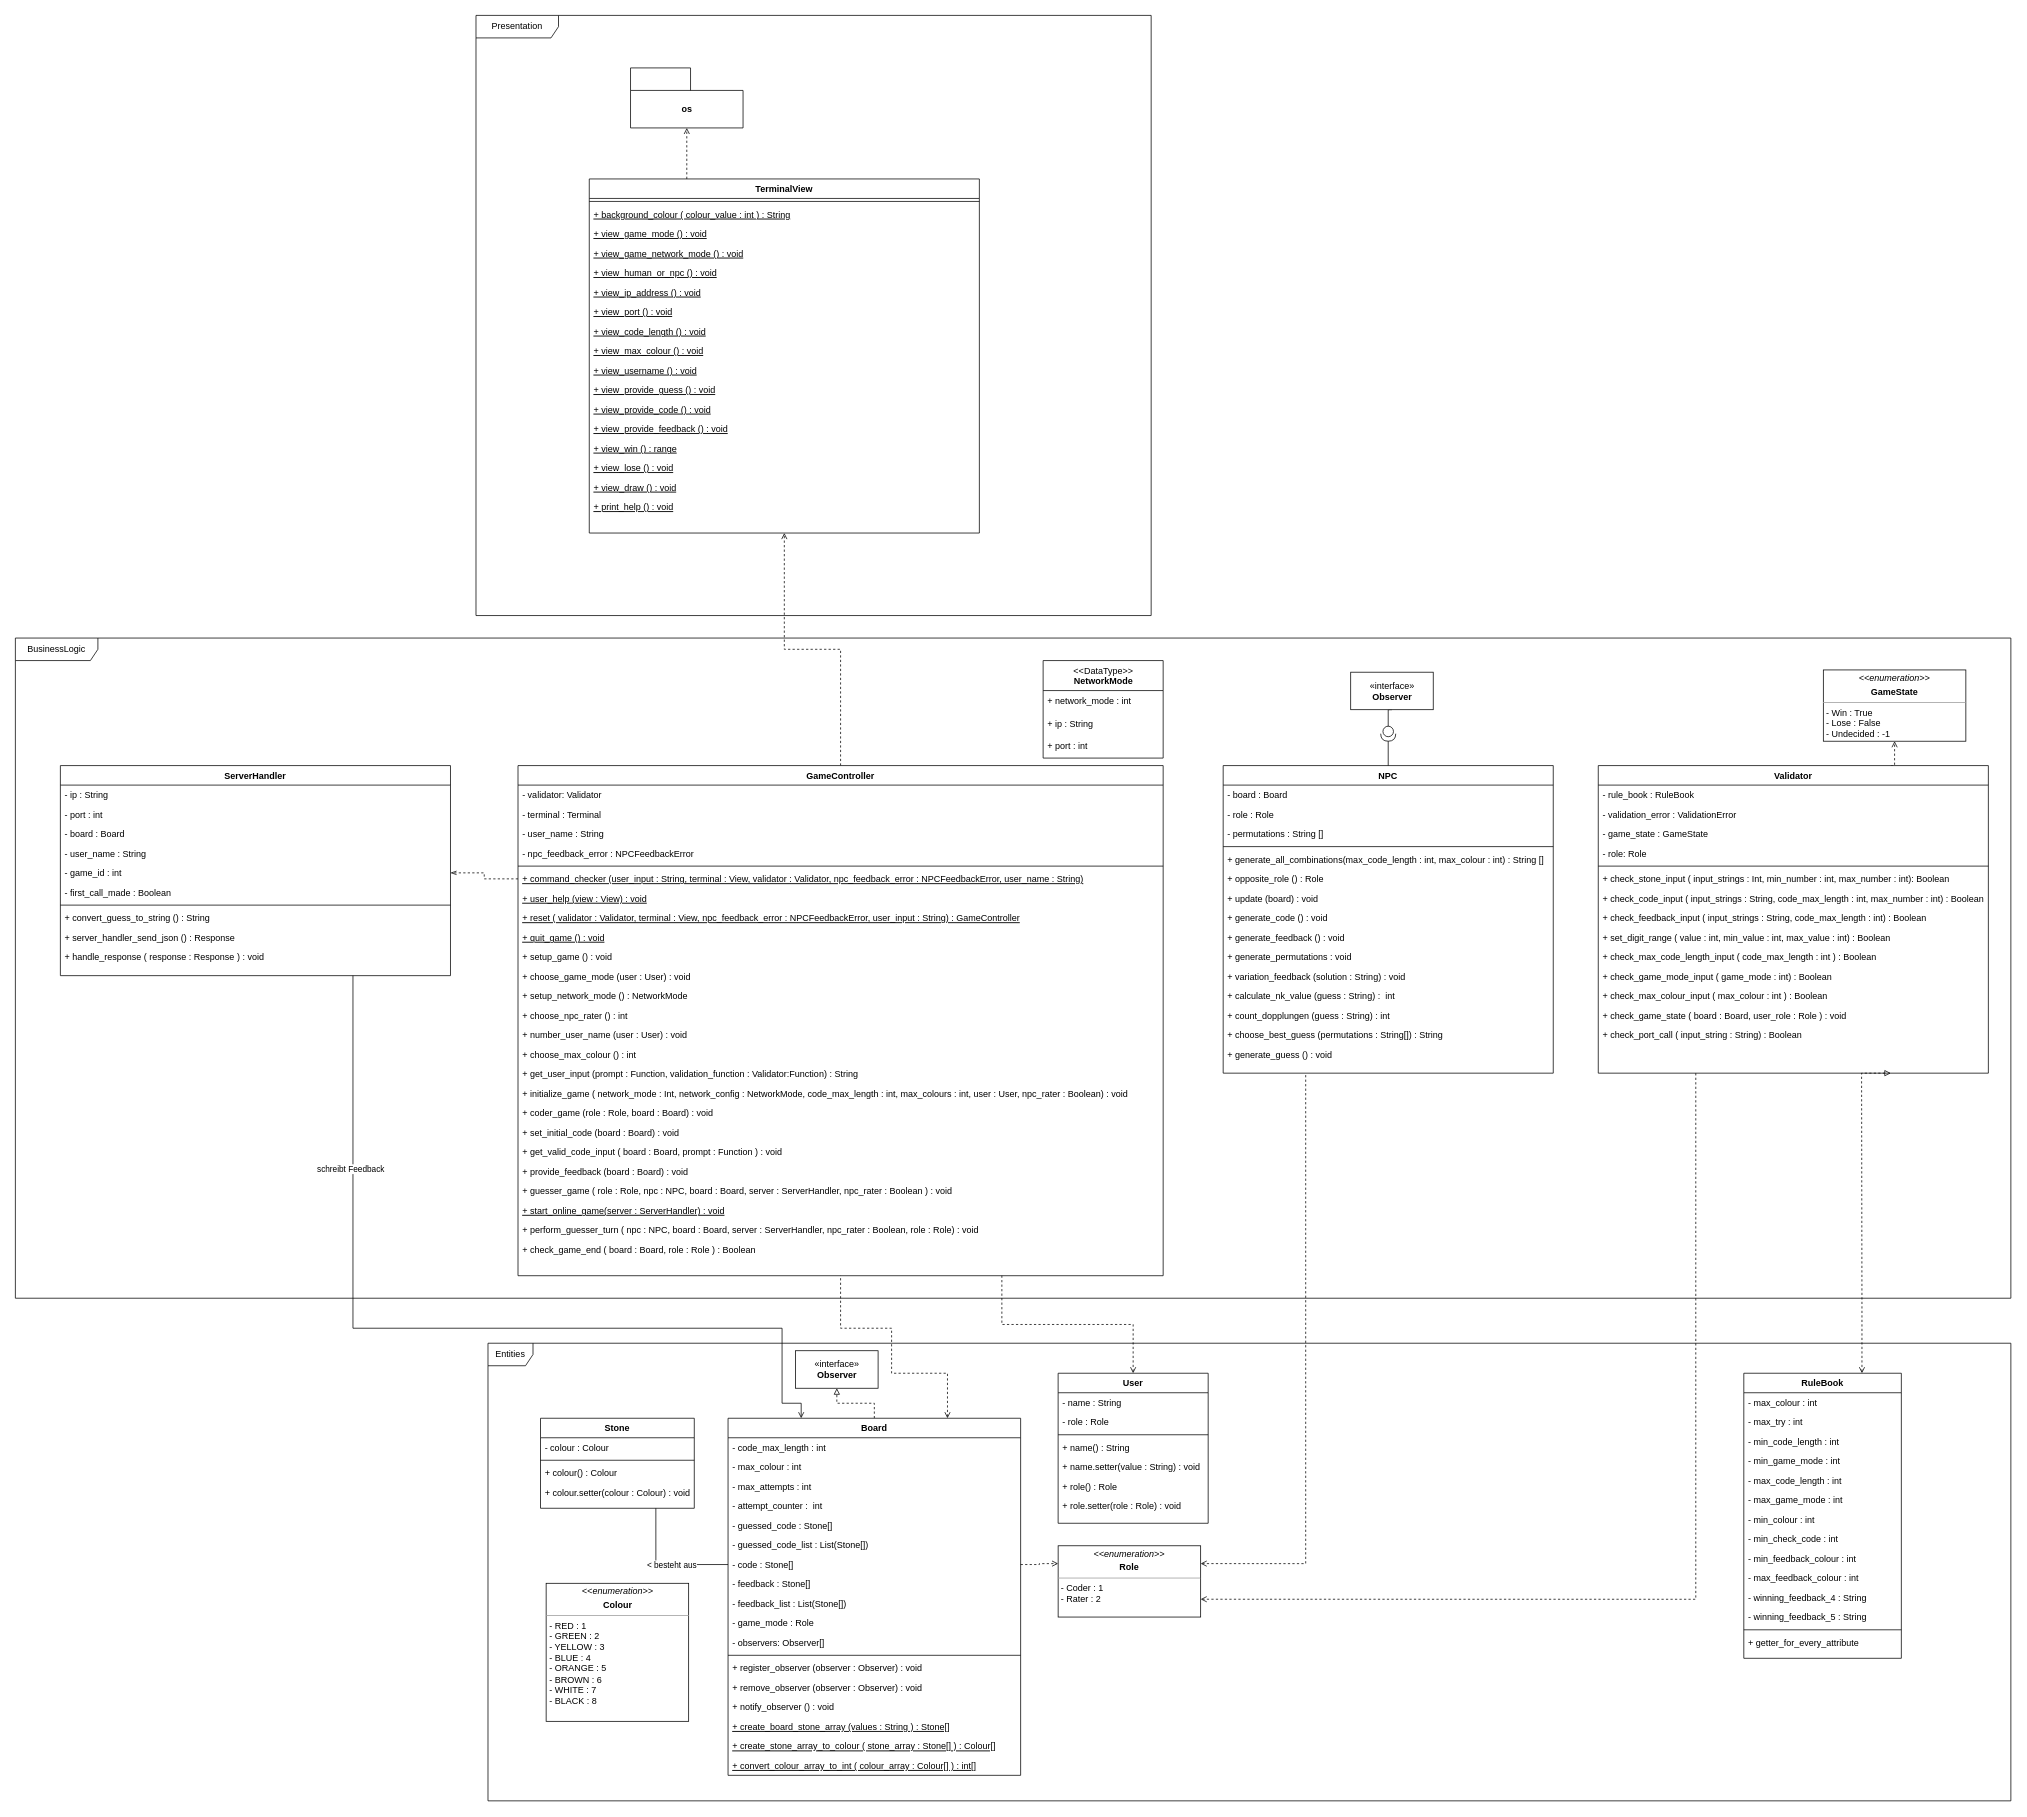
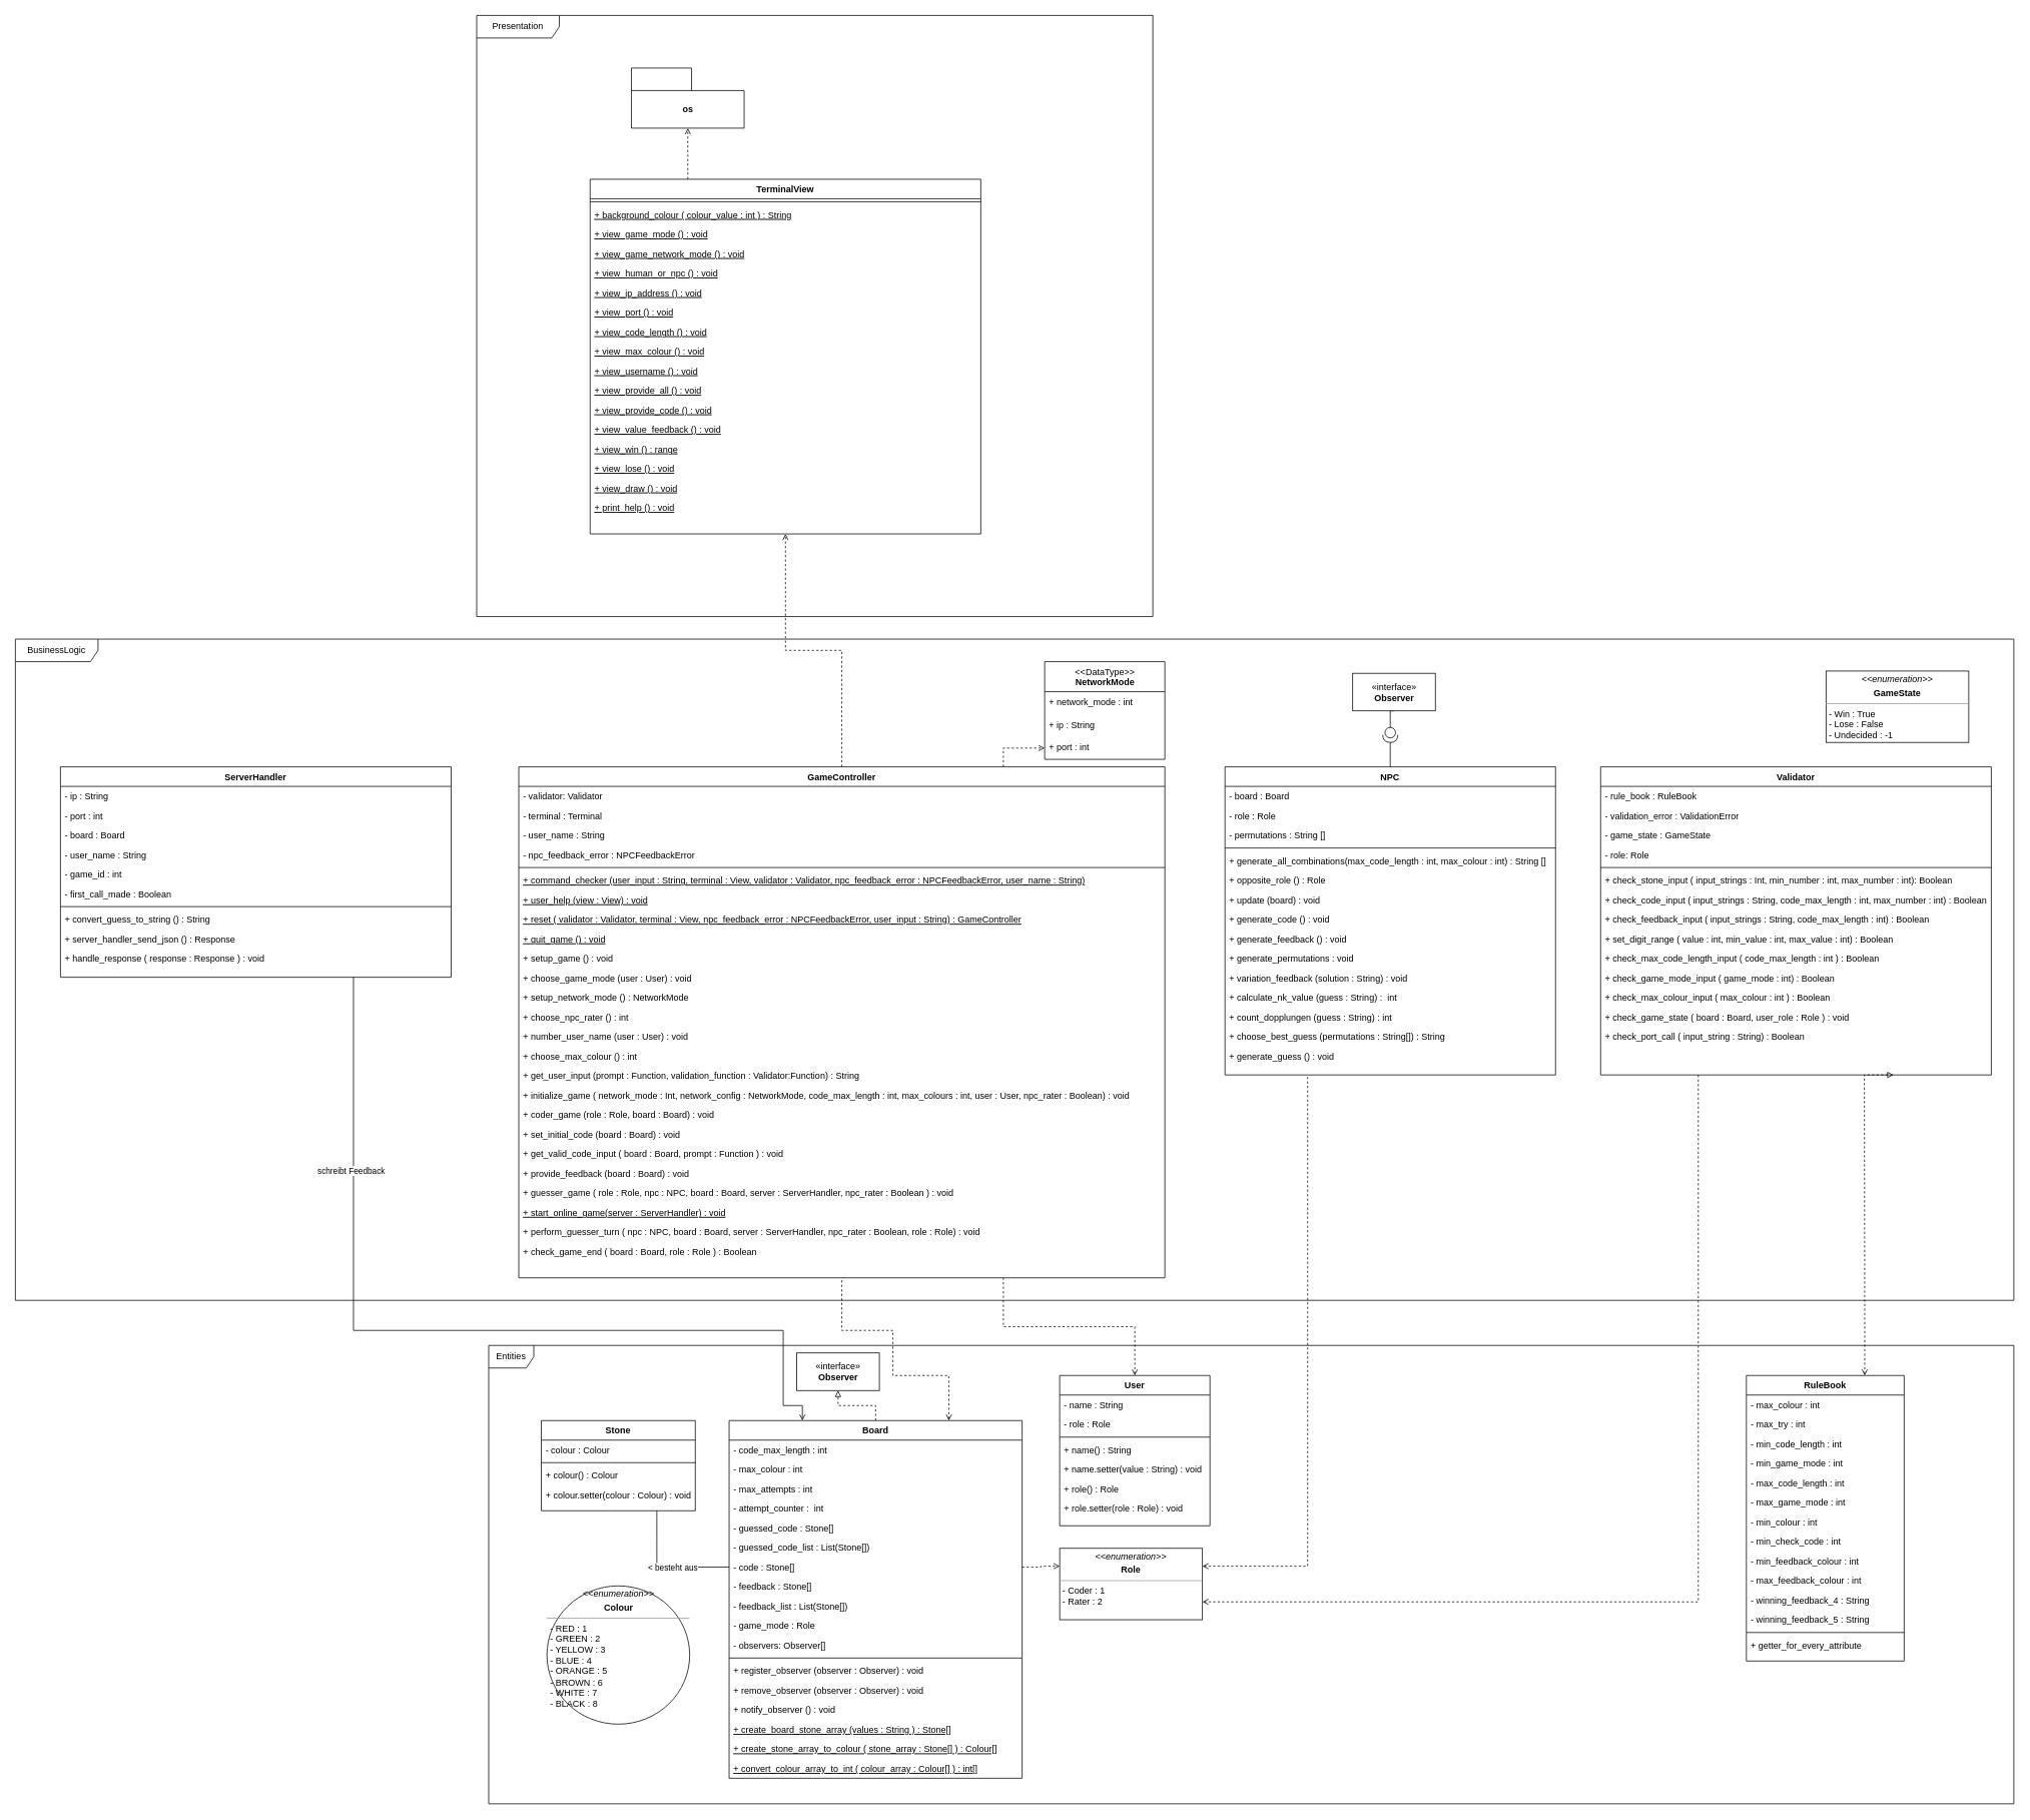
- <mxCell id="157" value="+ view_provide_guess () : void" style="text;align=left;verticalAlign=top;spacingLeft=4;spacingRight=4;overflow=hidden;rotatable=0;points=[[0,0.5],[1,0.5]];portConstraint=eastwest;fontStyle=4" parent="146" vertex="1"><mxGeometry y="268" width="520" height="26" as="geometry" /></mxCell>
+ <mxCell id="157" value="+ view_provide_all () : void" style="text;align=left;verticalAlign=top;spacingLeft=4;spacingRight=4;overflow=hidden;rotatable=0;points=[[0,0.5],[1,0.5]];portConstraint=eastwest;fontStyle=4" parent="146" vertex="1"><mxGeometry y="268" width="520" height="26" as="geometry" /></mxCell>
- <mxCell id="159" value="+ view_provide_feedback () : void" style="text;align=left;verticalAlign=top;spacingLeft=4;spacingRight=4;overflow=hidden;rotatable=0;points=[[0,0.5],[1,0.5]];portConstraint=eastwest;fontStyle=4" parent="146" vertex="1"><mxGeometry y="320" width="520" height="26" as="geometry" /></mxCell>
+ <mxCell id="159" value="+ view_value_feedback () : void" style="text;align=left;verticalAlign=top;spacingLeft=4;spacingRight=4;overflow=hidden;rotatable=0;points=[[0,0.5],[1,0.5]];portConstraint=eastwest;fontStyle=4" parent="146" vertex="1"><mxGeometry y="320" width="520" height="26" as="geometry" /></mxCell>
+ <mxCell id="77" style="edgeStyle=orthogonalEdgeStyle;rounded=0;orthogonalLoop=1;jettySize=auto;html=1;exitX=0.75;exitY=0;exitDx=0;exitDy=0;entryX=0;entryY=0.5;entryDx=0;entryDy=0;dashed=1;endArrow=open;endFill=0;" parent="1" source="79" target="113" edge="1"><mxGeometry relative="1" as="geometry" /></mxCell>
- <mxCell id="115" style="edgeStyle=orthogonalEdgeStyle;rounded=0;orthogonalLoop=1;jettySize=auto;html=1;exitX=0.75;exitY=0;exitDx=0;exitDy=0;entryX=0.5;entryY=1;entryDx=0;entryDy=0;dashed=1;endArrow=open;endFill=0;" parent="1" source="116" target="131" edge="1"><mxGeometry relative="1" as="geometry" /></mxCell>
- <mxCell id="166" style="edgeStyle=orthogonalEdgeStyle;rounded=0;orthogonalLoop=1;jettySize=auto;html=1;exitX=0;exitY=0.5;exitDx=0;exitDy=0;entryX=1;entryY=0.5;entryDx=0;entryDy=0;endArrow=openThin;endFill=0;dashed=1;" parent="1" source="85" target="139" edge="1"><mxGeometry relative="1" as="geometry" /></mxCell>
- <mxCell id="32" value="&lt;p style=&quot;margin:0px;margin-top:4px;text-align:center;&quot;&gt;&lt;i&gt;&amp;lt;&amp;lt;enumeration&amp;gt;&amp;gt;&lt;/i&gt;&lt;/p&gt;&lt;p style=&quot;margin:0px;margin-top:4px;text-align:center;&quot;&gt;&lt;b&gt;Colour&lt;/b&gt;&lt;/p&gt;&lt;hr size=&quot;1&quot;&gt;&lt;p style=&quot;margin:0px;margin-left:4px;&quot;&gt;- RED : 1&lt;br&gt;- GREEN : 2&lt;/p&gt;&lt;p style=&quot;margin:0px;margin-left:4px;&quot;&gt;- YELLOW : 3&lt;/p&gt;&lt;p style=&quot;margin:0px;margin-left:4px;&quot;&gt;- BLUE : 4&lt;/p&gt;&lt;p style=&quot;margin:0px;margin-left:4px;&quot;&gt;- ORANGE : 5&lt;/p&gt;&lt;p style=&quot;margin:0px;margin-left:4px;&quot;&gt;- BROWN : 6&lt;/p&gt;&lt;p style=&quot;margin:0px;margin-left:4px;&quot;&gt;- WHITE : 7&lt;/p&gt;&lt;p style=&quot;margin:0px;margin-left:4px;&quot;&gt;- BLACK : 8&lt;/p&gt;" style="verticalAlign=top;align=left;overflow=fill;fontSize=12;fontFamily=Helvetica;html=1;" parent="1" vertex="1"><mxGeometry x="727.5" y="2110" width="190" height="184" as="geometry" /></mxCell>
+ <mxCell id="32" value="&lt;p style=&quot;margin:0px;margin-top:4px;text-align:center;&quot;&gt;&lt;i&gt;&amp;lt;&amp;lt;enumeration&amp;gt;&amp;gt;&lt;/i&gt;&lt;/p&gt;&lt;p style=&quot;margin:0px;margin-top:4px;text-align:center;&quot;&gt;&lt;b&gt;Colour&lt;/b&gt;&lt;/p&gt;&lt;hr size=&quot;1&quot;&gt;&lt;p style=&quot;margin:0px;margin-left:4px;&quot;&gt;- RED : 1&lt;br&gt;- GREEN : 2&lt;/p&gt;&lt;p style=&quot;margin:0px;margin-left:4px;&quot;&gt;- YELLOW : 3&lt;/p&gt;&lt;p style=&quot;margin:0px;margin-left:4px;&quot;&gt;- BLUE : 4&lt;/p&gt;&lt;p style=&quot;margin:0px;margin-left:4px;&quot;&gt;- ORANGE : 5&lt;/p&gt;&lt;p style=&quot;margin:0px;margin-left:4px;&quot;&gt;- BROWN : 6&lt;/p&gt;&lt;p style=&quot;margin:0px;margin-left:4px;&quot;&gt;- WHITE : 7&lt;/p&gt;&lt;p style=&quot;margin:0px;margin-left:4px;&quot;&gt;- BLACK : 8&lt;/p&gt;" style="ellipse;verticalAlign=top;align=left;overflow=fill;fontSize=12;fontFamily=Helvetica;html=1;" parent="1" vertex="1"><mxGeometry x="727.5" y="2110" width="190" height="184" as="geometry" /></mxCell>
